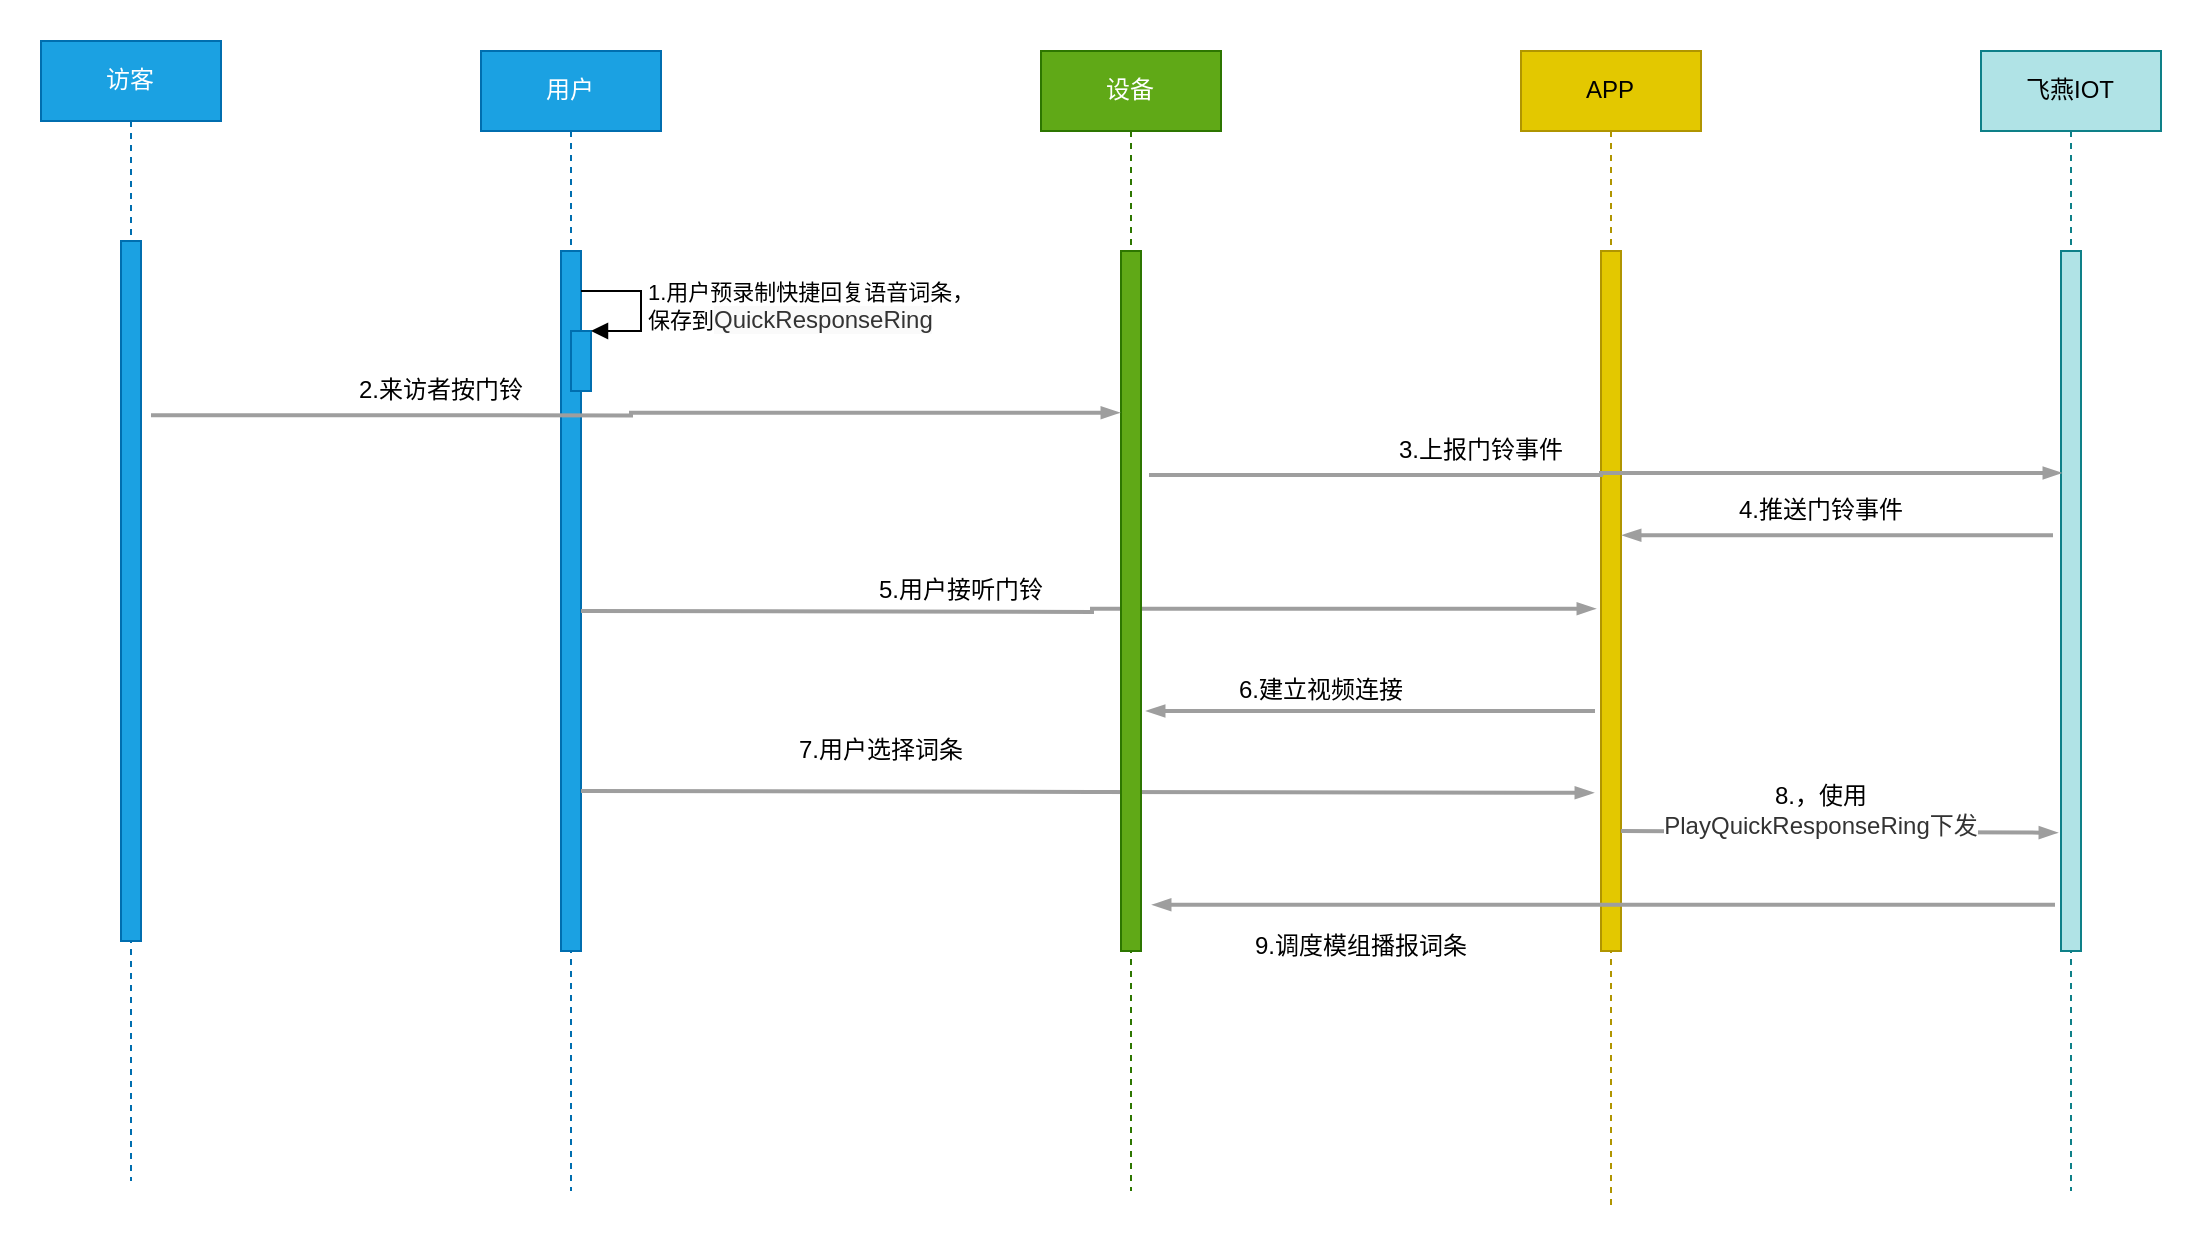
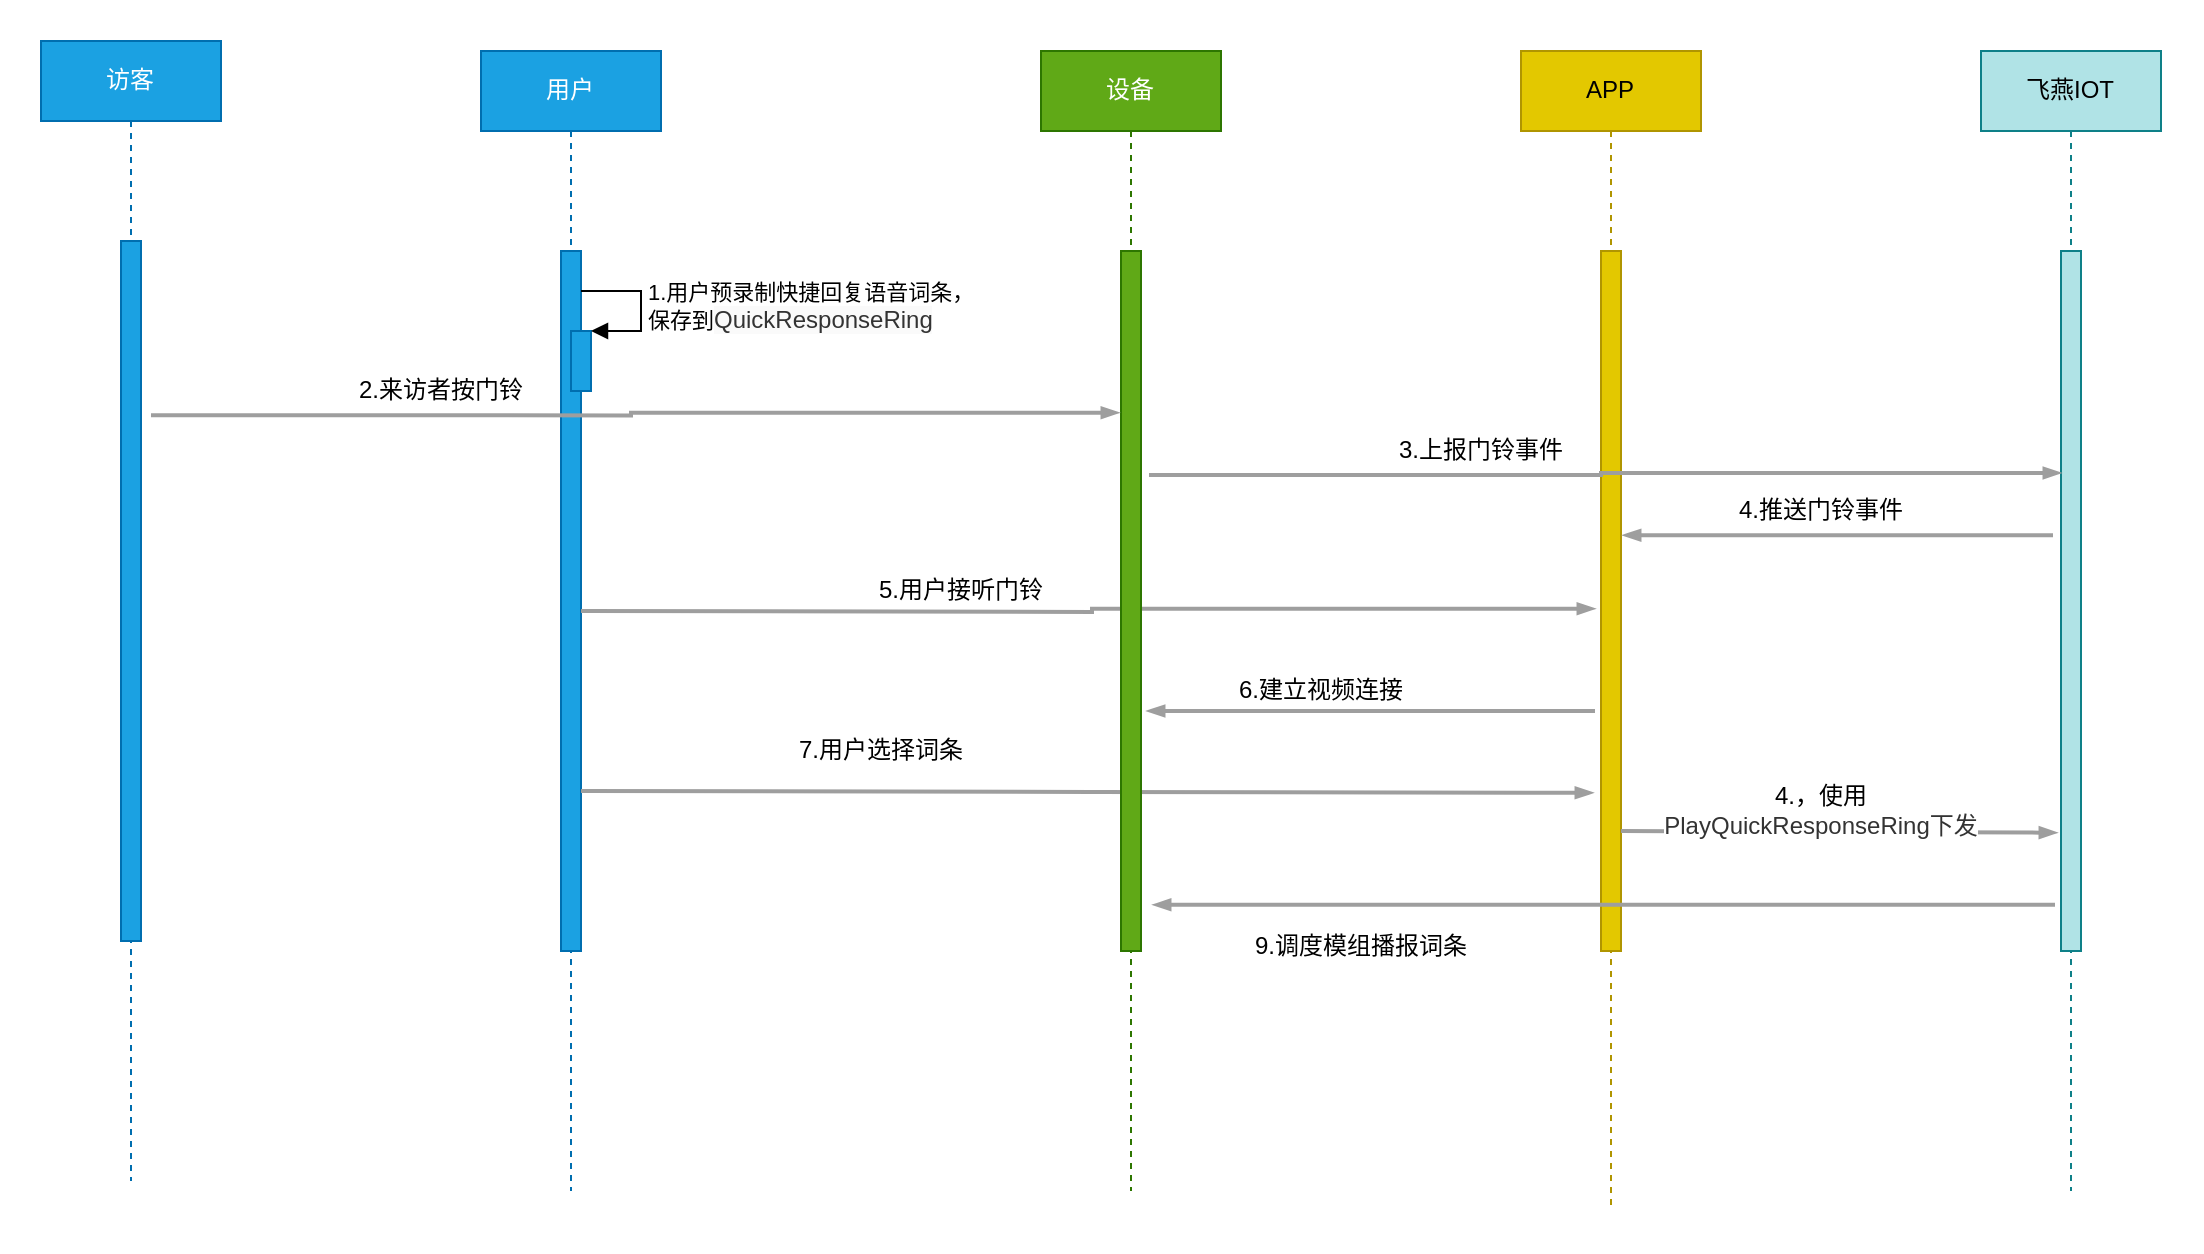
- <mxCell id="27" value="8.，使用&lt;br&gt;&lt;span style=&quot;color: rgb(51 , 51 , 51) ; background-color: rgb(255 , 255 , 255)&quot;&gt;PlayQuickResponseRing下发&lt;/span&gt;" style="text;html=1;align=center;verticalAlign=middle;resizable=0;points=[];autosize=1;strokeColor=none;fillColor=none;" vertex="1" parent="1"><mxGeometry x="825" y="390" width="170" height="30" as="geometry" /></mxCell>
+ <mxCell id="27" value="4.，使用&lt;br&gt;&lt;span style=&quot;color: rgb(51 , 51 , 51) ; background-color: rgb(255 , 255 , 255)&quot;&gt;PlayQuickResponseRing下发&lt;/span&gt;" style="text;html=1;align=center;verticalAlign=middle;resizable=0;points=[];autosize=1;strokeColor=none;fillColor=none;" vertex="1" parent="1"><mxGeometry x="825" y="390" width="170" height="30" as="geometry" /></mxCell>
